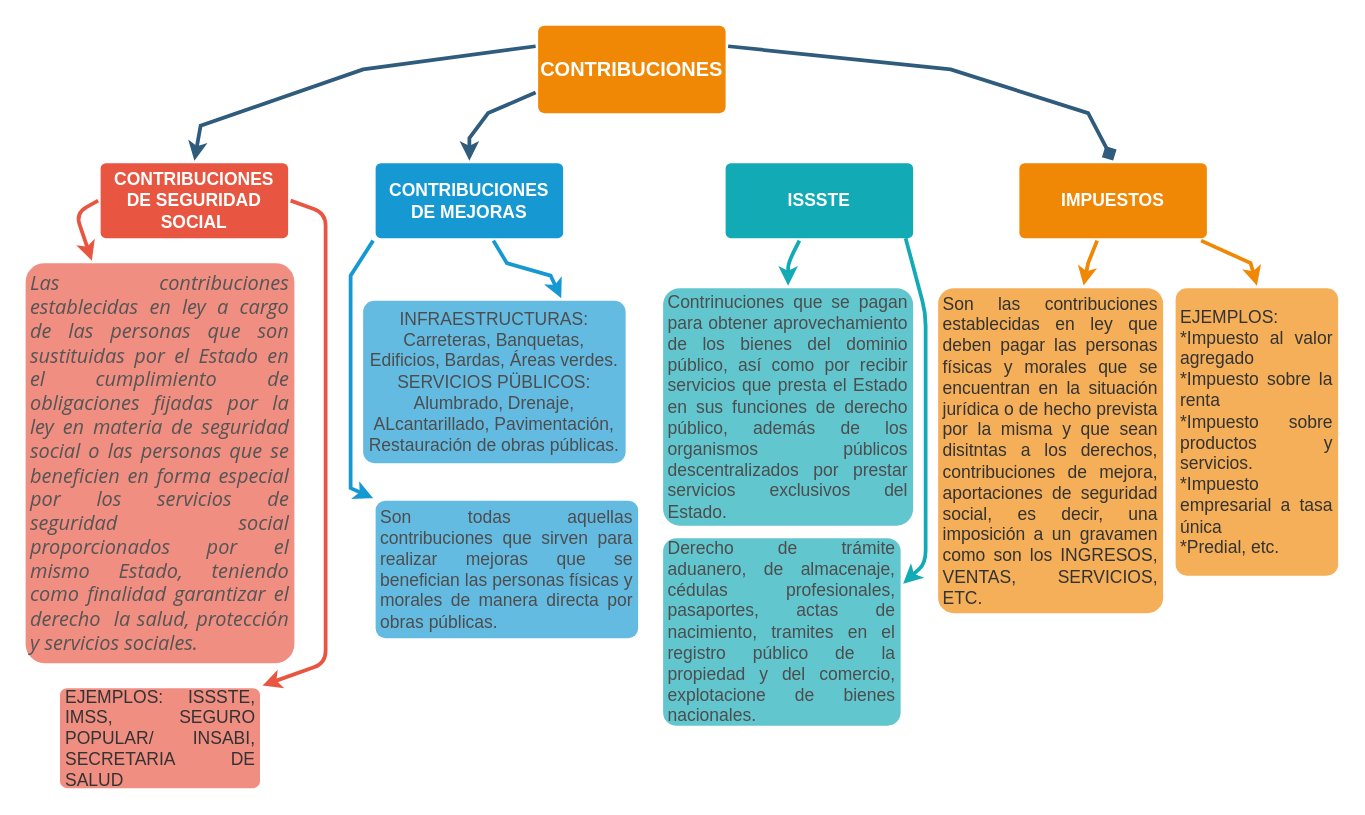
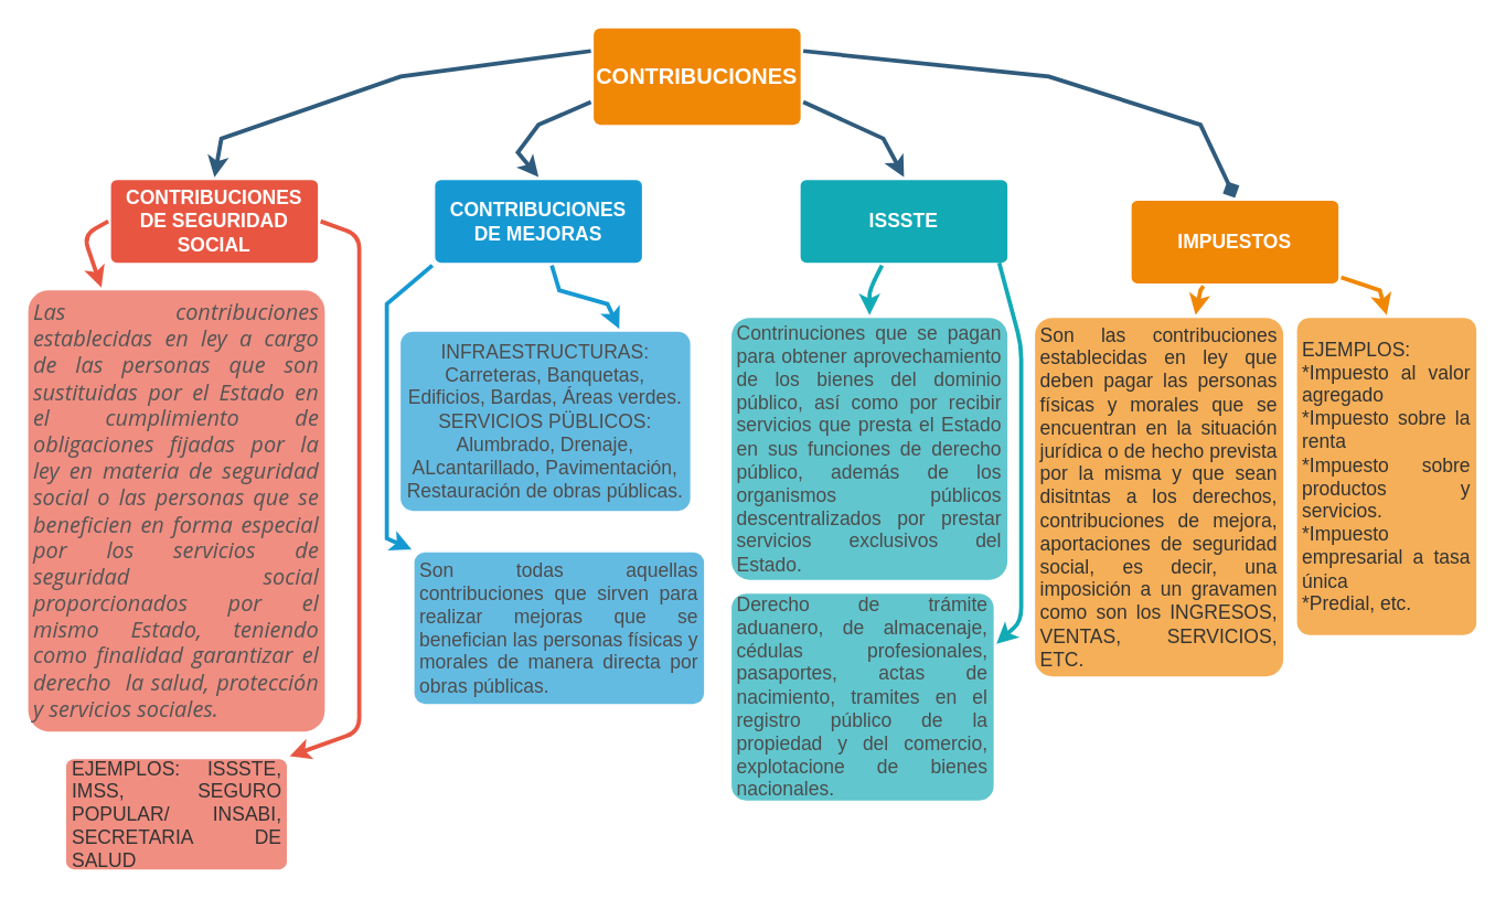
+ <mxCell id="3" value="" style="edgeStyle=none;rounded=0;jumpStyle=none;html=1;shadow=0;labelBackgroundColor=none;startArrow=none;startFill=0;endArrow=classic;endFill=1;jettySize=auto;orthogonalLoop=1;strokeColor=#2F5B7C;strokeWidth=3;fontFamily=Helvetica;fontSize=16;fontColor=#23445D;spacing=5;exitX=1;exitY=0.75;exitDx=0;exitDy=0;entryX=0.5;entryY=0;entryDx=0;entryDy=0;" parent="1" source="6" target="22" edge="1"><mxGeometry relative="1" as="geometry"><Array as="points"><mxPoint x="640" y="100" /></Array></mxGeometry></mxCell>
- <mxCell id="14" value="CONTRIBUCIONES DE MEJORAS" style="rounded=1;whiteSpace=wrap;html=1;shadow=0;labelBackgroundColor=none;strokeColor=none;strokeWidth=3;fillColor=#1699d3;fontFamily=Helvetica;fontSize=14;fontColor=#FFFFFF;align=center;spacing=5;fontStyle=1;arcSize=7;perimeterSpacing=2;" parent="1" vertex="1"><mxGeometry x="300" y="130" width="150" height="60" as="geometry" /></mxCell>
+ <mxCell id="14" value="CONTRIBUCIONES DE MEJORAS" style="rounded=1;whiteSpace=wrap;html=1;shadow=0;labelBackgroundColor=none;strokeColor=none;strokeWidth=3;fillColor=#1699d3;fontFamily=Helvetica;fontSize=14;fontColor=#FFFFFF;align=center;spacing=5;fontStyle=1;arcSize=7;perimeterSpacing=2;" parent="1" vertex="1"><mxGeometry x="315" y="130" width="150" height="60" as="geometry" /></mxCell>
- <mxCell id="17" value="IMPUESTOS" style="rounded=1;whiteSpace=wrap;html=1;shadow=0;labelBackgroundColor=none;strokeColor=none;strokeWidth=3;fillColor=#F08705;fontFamily=Helvetica;fontSize=14;fontColor=#FFFFFF;align=center;spacing=5;fontStyle=1;arcSize=7;perimeterSpacing=2;" parent="1" vertex="1"><mxGeometry x="815" y="130" width="150" height="60" as="geometry" /></mxCell>
+ <mxCell id="17" value="IMPUESTOS" style="rounded=1;whiteSpace=wrap;html=1;shadow=0;labelBackgroundColor=none;strokeColor=none;strokeWidth=3;fillColor=#F08705;fontFamily=Helvetica;fontSize=14;fontColor=#FFFFFF;align=center;spacing=5;fontStyle=1;arcSize=7;perimeterSpacing=2;" parent="1" vertex="1"><mxGeometry x="820" y="145" width="150" height="60" as="geometry" /></mxCell>
